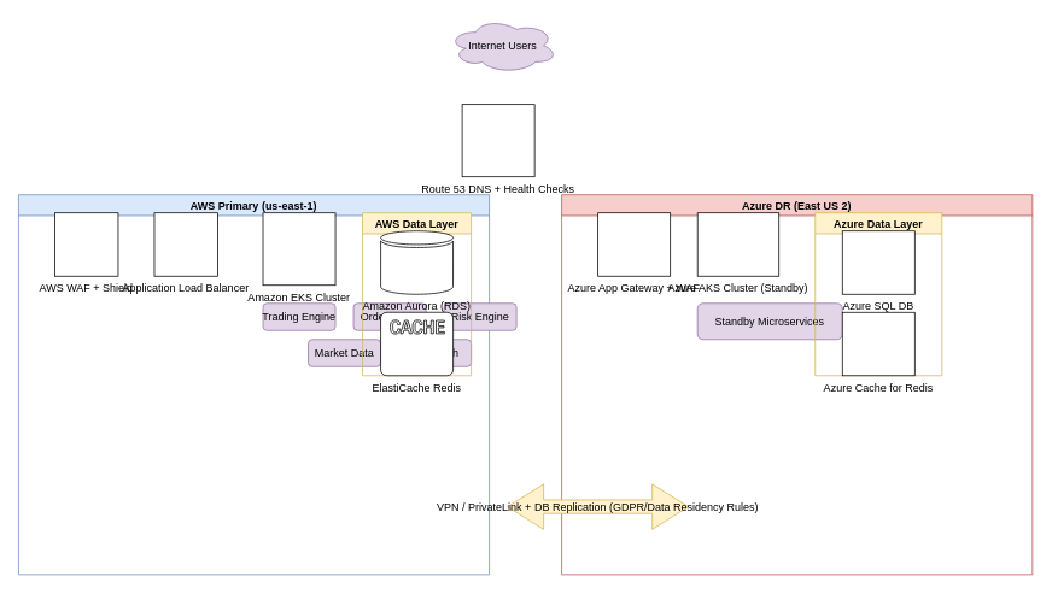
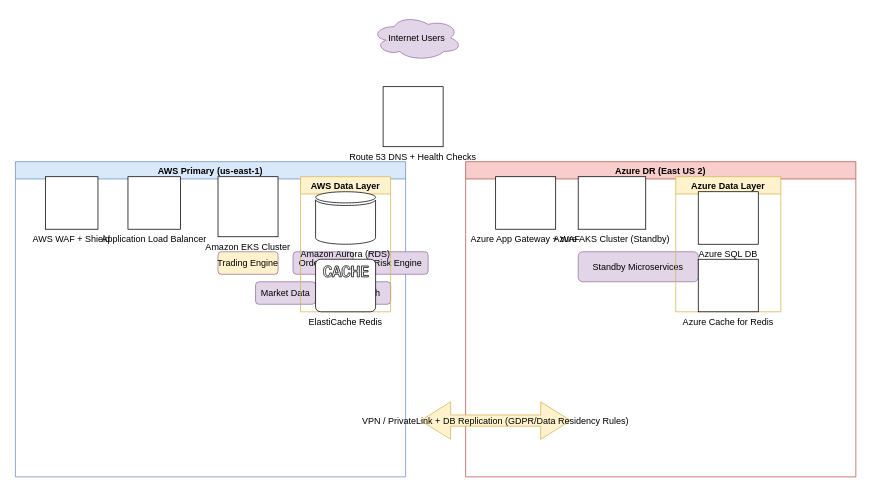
- <mxCell id="8" value="Trading Engine" style="rounded=1;fillColor=#e1d5e7;strokeColor=#9673a6;" vertex="1" parent="7"><mxGeometry x="0" y="100" width="80" height="30" as="geometry" /></mxCell>
+ <mxCell id="8" value="Trading Engine" style="rounded=1;fillColor=#fff2cc;strokeColor=#9673a6;" vertex="1" parent="7"><mxGeometry x="0" y="100" width="80" height="30" as="geometry" /></mxCell>
